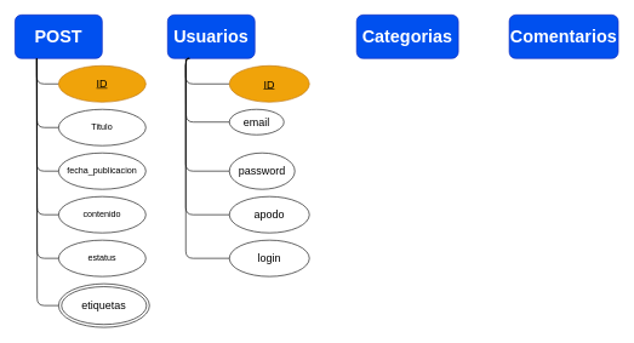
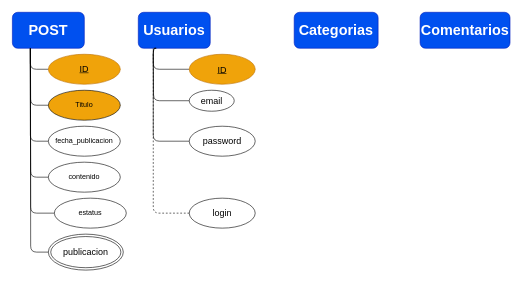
- <mxCell id="6" value="Titulo" style="ellipse;whiteSpace=wrap;html=1;rounded=1;shadow=0;glass=0;labelBackgroundColor=none;sketch=0;" vertex="1" parent="1"><mxGeometry x="80" y="150" width="120" height="50" as="geometry" /></mxCell>
+ <mxCell id="6" value="Titulo" style="ellipse;whiteSpace=wrap;html=1;rounded=1;shadow=0;glass=0;labelBackgroundColor=none;sketch=0;fillColor=#f0a30a;" vertex="1" parent="1"><mxGeometry x="80" y="150" width="120" height="50" as="geometry" /></mxCell>
- <mxCell id="21" value="password" style="ellipse;whiteSpace=wrap;html=1;rounded=1;shadow=0;glass=0;labelBackgroundColor=none;sketch=0;strokeWidth=1;fontSize=15;fontColor=default;" vertex="1" parent="1"><mxGeometry x="315" y="210" width="90" height="50" as="geometry" /></mxCell>
+ <mxCell id="21" value="password" style="ellipse;whiteSpace=wrap;html=1;rounded=1;shadow=0;glass=0;labelBackgroundColor=none;sketch=0;strokeWidth=1;fontSize=15;fontColor=default;" vertex="1" parent="1"><mxGeometry x="315" y="210" width="110" height="50" as="geometry" /></mxCell>
- <mxCell id="22" style="edgeStyle=orthogonalEdgeStyle;html=1;exitX=0;exitY=0.5;exitDx=0;exitDy=0;entryX=0.25;entryY=1;entryDx=0;entryDy=0;fontSize=15;fontColor=default;endArrow=none;endFill=0;" edge="1" parent="1" source="23" target="15"><mxGeometry relative="1" as="geometry"><Array as="points"><mxPoint x="255" y="295" /><mxPoint x="255" y="80" /></Array></mxGeometry></mxCell>
- <mxCell id="23" value="apodo" style="ellipse;whiteSpace=wrap;html=1;rounded=1;shadow=0;glass=0;labelBackgroundColor=none;sketch=0;strokeWidth=1;fontSize=15;fontColor=default;" vertex="1" parent="1"><mxGeometry x="315" y="270" width="110" height="50" as="geometry" /></mxCell>
- <mxCell id="24" style="edgeStyle=orthogonalEdgeStyle;html=1;exitX=0;exitY=0.5;exitDx=0;exitDy=0;entryX=0.25;entryY=1;entryDx=0;entryDy=0;fontSize=15;fontColor=default;endArrow=none;endFill=0;" edge="1" parent="1" source="25" target="15"><mxGeometry relative="1" as="geometry"><Array as="points"><mxPoint x="255" y="355" /><mxPoint x="255" y="80" /></Array></mxGeometry></mxCell>
+ <mxCell id="24" style="edgeStyle=orthogonalEdgeStyle;html=1;exitX=0;exitY=0.5;exitDx=0;exitDy=0;entryX=0.25;entryY=1;entryDx=0;entryDy=0;fontSize=15;fontColor=default;endArrow=none;endFill=0;dashed=1;" edge="1" parent="1" source="25" target="15"><mxGeometry relative="1" as="geometry"><Array as="points"><mxPoint x="255" y="355" /><mxPoint x="255" y="80" /></Array></mxGeometry></mxCell>
- <mxCell id="12" value="estatus" style="ellipse;whiteSpace=wrap;html=1;rounded=1;shadow=0;glass=0;labelBackgroundColor=none;sketch=0;" vertex="1" parent="1"><mxGeometry x="80" y="330" width="120" height="50" as="geometry" /></mxCell>
+ <mxCell id="12" value="estatus" style="ellipse;whiteSpace=wrap;html=1;rounded=1;shadow=0;glass=0;labelBackgroundColor=none;sketch=0;" vertex="1" parent="1"><mxGeometry x="90" y="330" width="120" height="50" as="geometry" /></mxCell>
- <mxCell id="14" value="etiquetas" style="ellipse;shape=doubleEllipse;whiteSpace=wrap;html=1;rounded=1;shadow=0;glass=0;labelBackgroundColor=none;sketch=0;strokeWidth=1;fontSize=15;fontColor=default;" vertex="1" parent="1"><mxGeometry x="80" y="390" width="125" height="60" as="geometry" /></mxCell>
+ <mxCell id="14" value="publicacion" style="ellipse;shape=doubleEllipse;whiteSpace=wrap;html=1;rounded=1;shadow=0;glass=0;labelBackgroundColor=none;sketch=0;strokeWidth=1;fontSize=15;fontColor=default;" vertex="1" parent="1"><mxGeometry x="80" y="390" width="125" height="60" as="geometry" /></mxCell>
